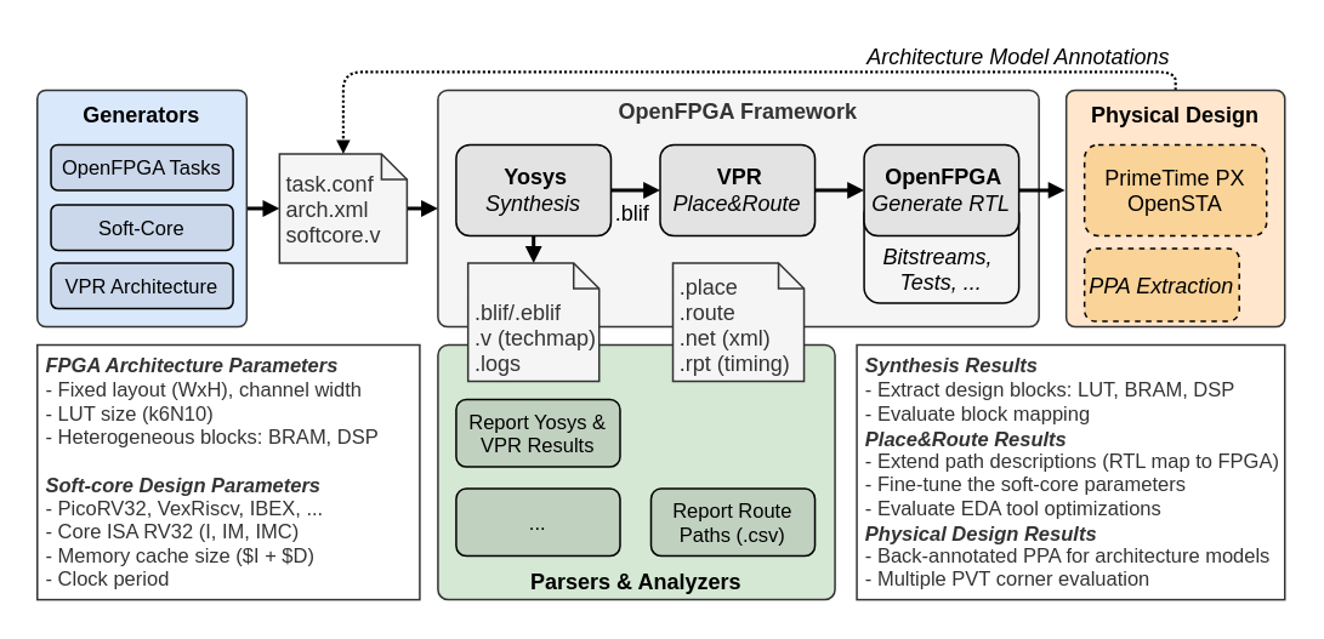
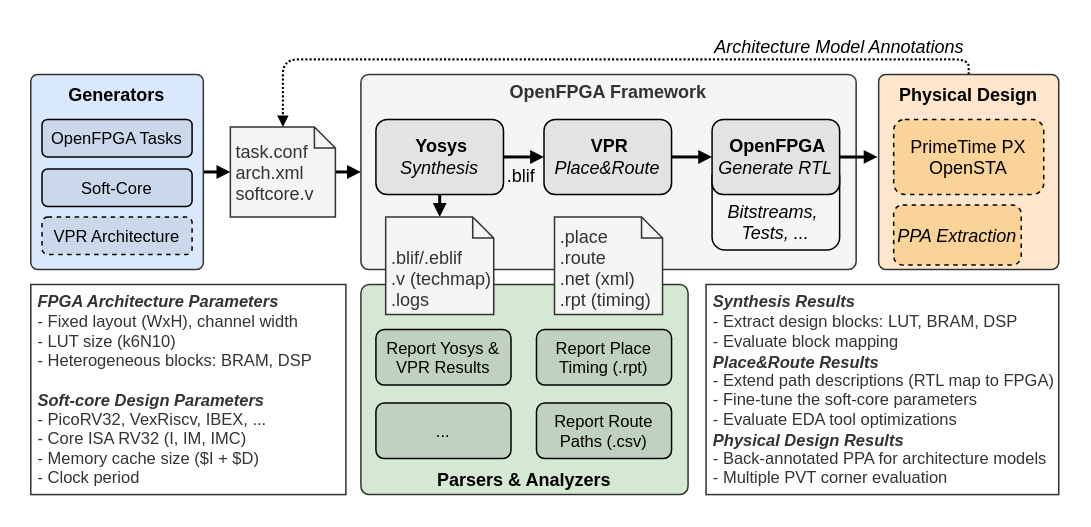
- <mxCell id="19" value="VPR Architecture" style="rounded=1;fontSize=11;strokeColor=#000000;dashed=0;fillColor=#CBD8EB;" parent="1" vertex="1"><mxGeometry x="27.5" y="144" width="100" height="25" as="geometry" /></mxCell>
+ <mxCell id="19" value="VPR Architecture" style="rounded=1;fontSize=11;strokeColor=#000000;dashed=1;fillColor=#CBD8EB;" parent="1" vertex="1"><mxGeometry x="27.5" y="144" width="100" height="25" as="geometry" /></mxCell>
+ <mxCell id="23" value="Report Place&#10;Timing (.rpt)" style="rounded=1;fontSize=11;strokeColor=#000000;fillColor=#C0D1BF;" parent="1" vertex="1"><mxGeometry x="357" y="219" width="90" height="37" as="geometry" /></mxCell>
